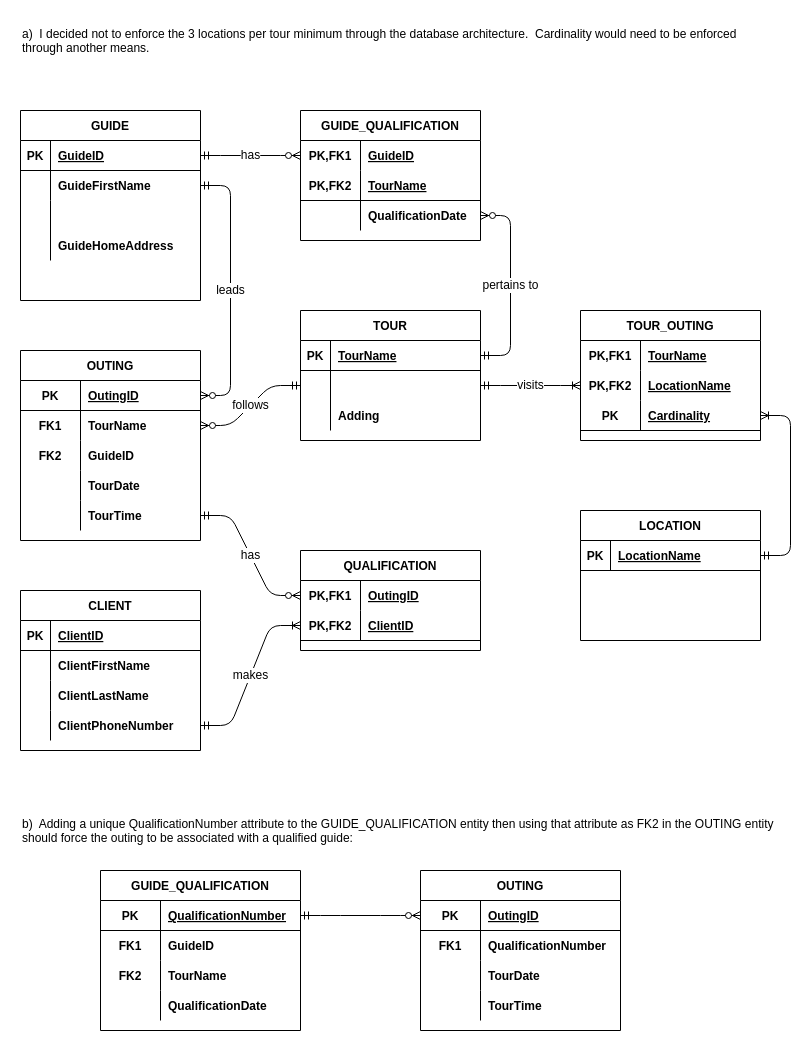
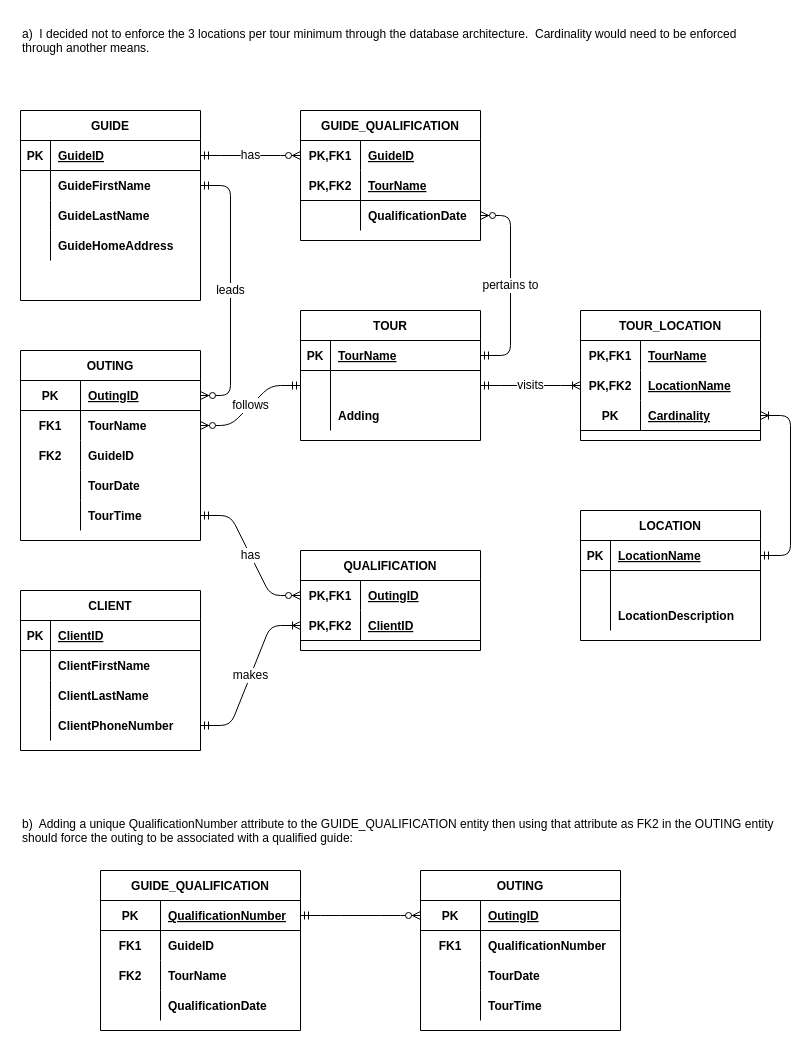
+ <mxCell id="20" value="GuideLastName" style="shape=partialRectangle;connectable=0;fillColor=none;top=0;left=0;bottom=0;right=0;align=left;spacingLeft=6;overflow=hidden;fontStyle=1" parent="18" vertex="1"><mxGeometry x="30" width="150" height="30" as="geometry" /></mxCell>
- <mxCell id="35" value="TOUR_OUTING" style="shape=table;startSize=30;container=1;collapsible=1;childLayout=tableLayout;fixedRows=1;rowLines=0;fontStyle=1;align=center;resizeLast=1;" parent="1" vertex="1"><mxGeometry x="580" y="310" width="180" height="130" as="geometry" /></mxCell>
+ <mxCell id="35" value="TOUR_LOCATION" style="shape=table;startSize=30;container=1;collapsible=1;childLayout=tableLayout;fixedRows=1;rowLines=0;fontStyle=1;align=center;resizeLast=1;" parent="1" vertex="1"><mxGeometry x="580" y="310" width="180" height="130" as="geometry" /></mxCell>
+ <mxCell id="34" value="LocationDescription" style="shape=partialRectangle;connectable=0;fillColor=none;top=0;left=0;bottom=0;right=0;align=left;spacingLeft=6;overflow=hidden;fontStyle=1" parent="32" vertex="1"><mxGeometry x="30" width="150" height="30" as="geometry" /></mxCell>
